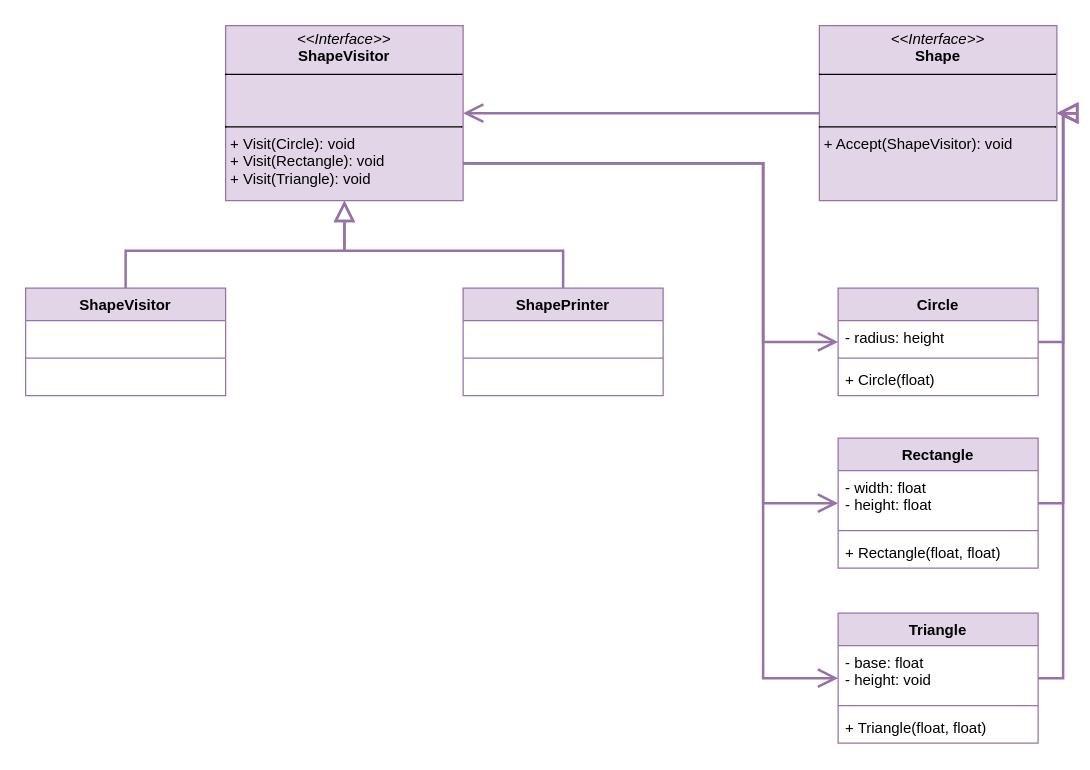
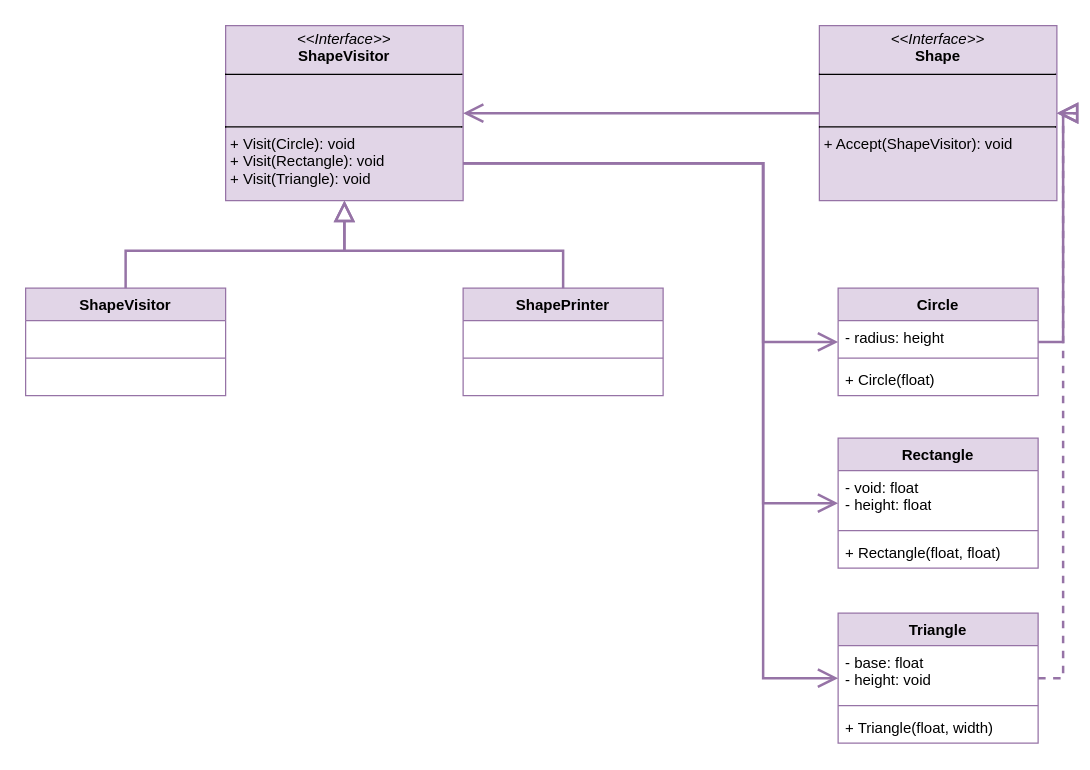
- <mxCell id="20" value="- width: float&lt;div&gt;- height: float&lt;/div&gt;" style="text;strokeColor=none;fillColor=none;align=left;verticalAlign=top;spacingLeft=4;spacingRight=4;overflow=hidden;rotatable=0;points=[[0,0.5],[1,0.5]];portConstraint=eastwest;whiteSpace=wrap;html=1;" vertex="1" parent="19"><mxGeometry y="26" width="160" height="44" as="geometry" /></mxCell>
+ <mxCell id="20" value="- void: float&lt;div&gt;- height: float&lt;/div&gt;" style="text;strokeColor=none;fillColor=none;align=left;verticalAlign=top;spacingLeft=4;spacingRight=4;overflow=hidden;rotatable=0;points=[[0,0.5],[1,0.5]];portConstraint=eastwest;whiteSpace=wrap;html=1;" vertex="1" parent="19"><mxGeometry y="26" width="160" height="44" as="geometry" /></mxCell>
- <mxCell id="28" style="edgeStyle=orthogonalEdgeStyle;rounded=0;orthogonalLoop=1;jettySize=auto;html=1;fillColor=#e1d5e7;strokeColor=#9673a6;strokeWidth=2;endSize=12;endArrow=block;endFill=0;" edge="1" parent="1" source="19" target="4"><mxGeometry relative="1" as="geometry"><mxPoint x="840" y="283" as="sourcePoint" /><mxPoint x="860" y="170" as="targetPoint" /><Array as="points"><mxPoint x="850" y="402" /></Array></mxGeometry></mxCell>
- <mxCell id="29" style="edgeStyle=orthogonalEdgeStyle;rounded=0;orthogonalLoop=1;jettySize=auto;html=1;fillColor=#e1d5e7;strokeColor=#9673a6;strokeWidth=2;endSize=12;endArrow=block;endFill=0;" edge="1" parent="1" source="23" target="4"><mxGeometry relative="1" as="geometry"><mxPoint x="840" y="412" as="sourcePoint" /><mxPoint x="860" y="170" as="targetPoint" /><Array as="points"><mxPoint x="850" y="542" /></Array></mxGeometry></mxCell>
+ <mxCell id="29" style="edgeStyle=orthogonalEdgeStyle;rounded=0;orthogonalLoop=1;jettySize=auto;html=1;fillColor=#e1d5e7;strokeColor=#9673a6;strokeWidth=2;endSize=12;endArrow=block;endFill=0;dashed=1;" edge="1" parent="1" source="23" target="4"><mxGeometry relative="1" as="geometry"><mxPoint x="840" y="412" as="sourcePoint" /><mxPoint x="860" y="170" as="targetPoint" /><Array as="points"><mxPoint x="850" y="542" /></Array></mxGeometry></mxCell>
- <mxCell id="26" value="+ Triangle(float, float)" style="text;strokeColor=none;fillColor=none;align=left;verticalAlign=top;spacingLeft=4;spacingRight=4;overflow=hidden;rotatable=0;points=[[0,0.5],[1,0.5]];portConstraint=eastwest;whiteSpace=wrap;html=1;" vertex="1" parent="23"><mxGeometry y="78" width="160" height="26" as="geometry" /></mxCell>
+ <mxCell id="26" value="+ Triangle(float, width)" style="text;strokeColor=none;fillColor=none;align=left;verticalAlign=top;spacingLeft=4;spacingRight=4;overflow=hidden;rotatable=0;points=[[0,0.5],[1,0.5]];portConstraint=eastwest;whiteSpace=wrap;html=1;" vertex="1" parent="23"><mxGeometry y="78" width="160" height="26" as="geometry" /></mxCell>
